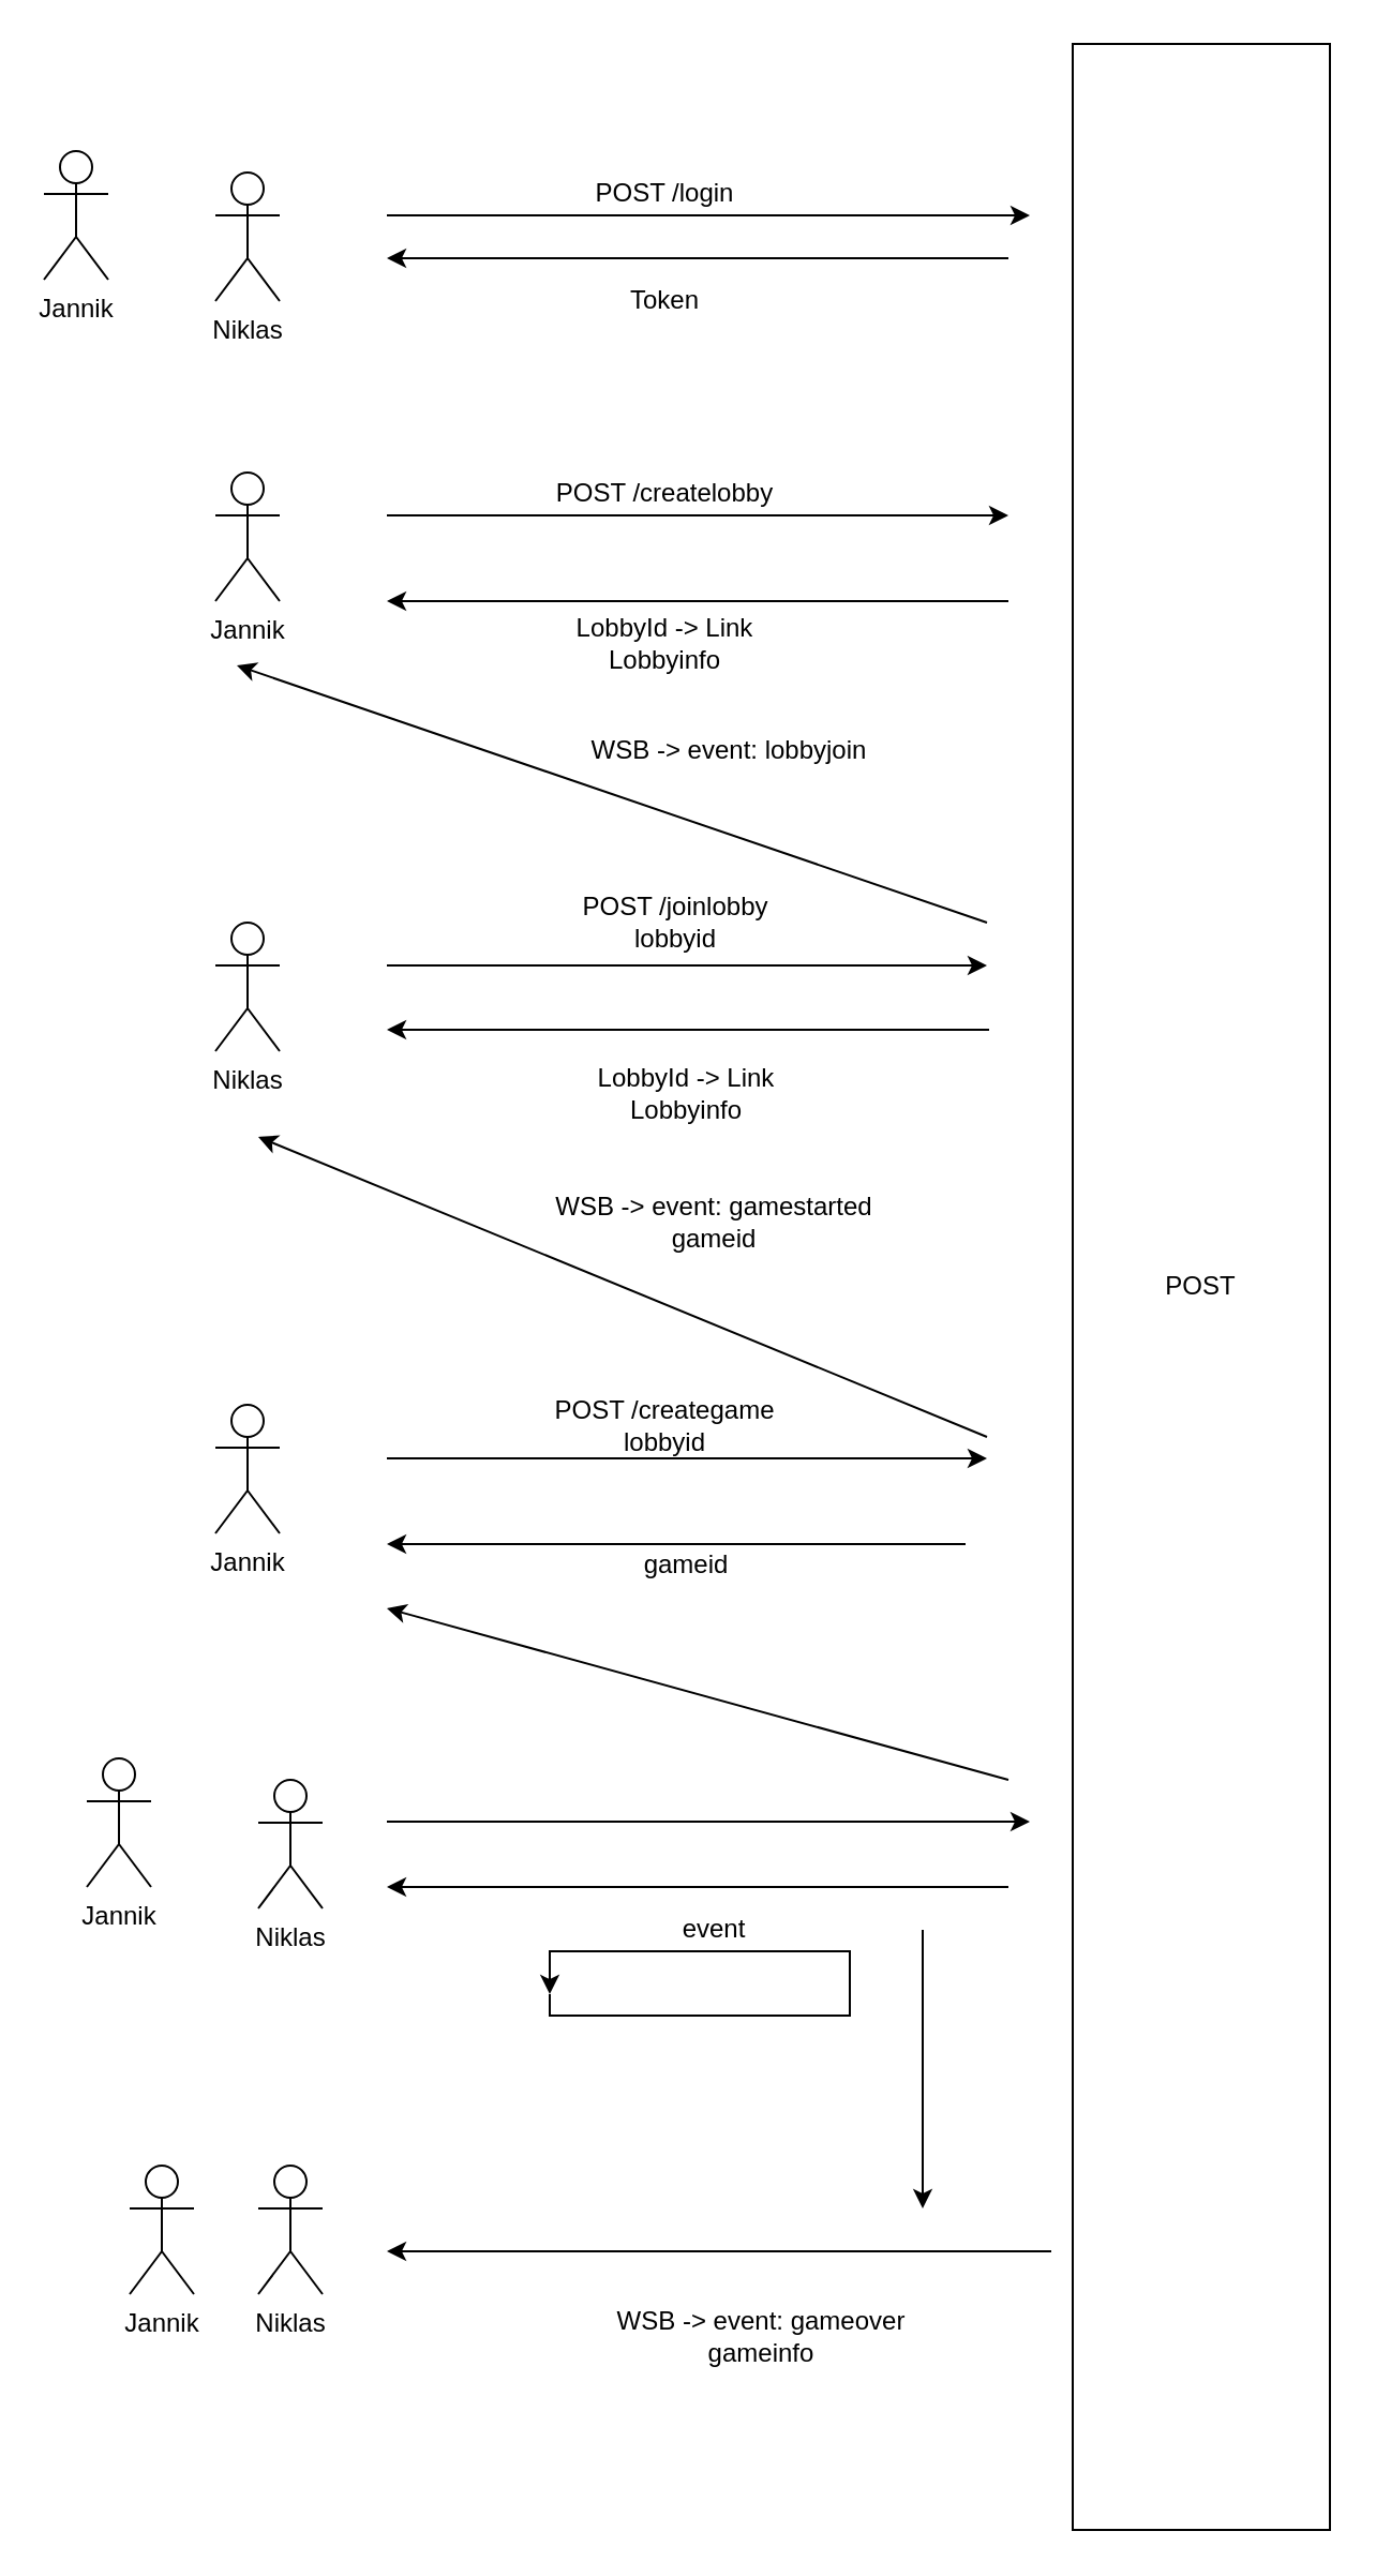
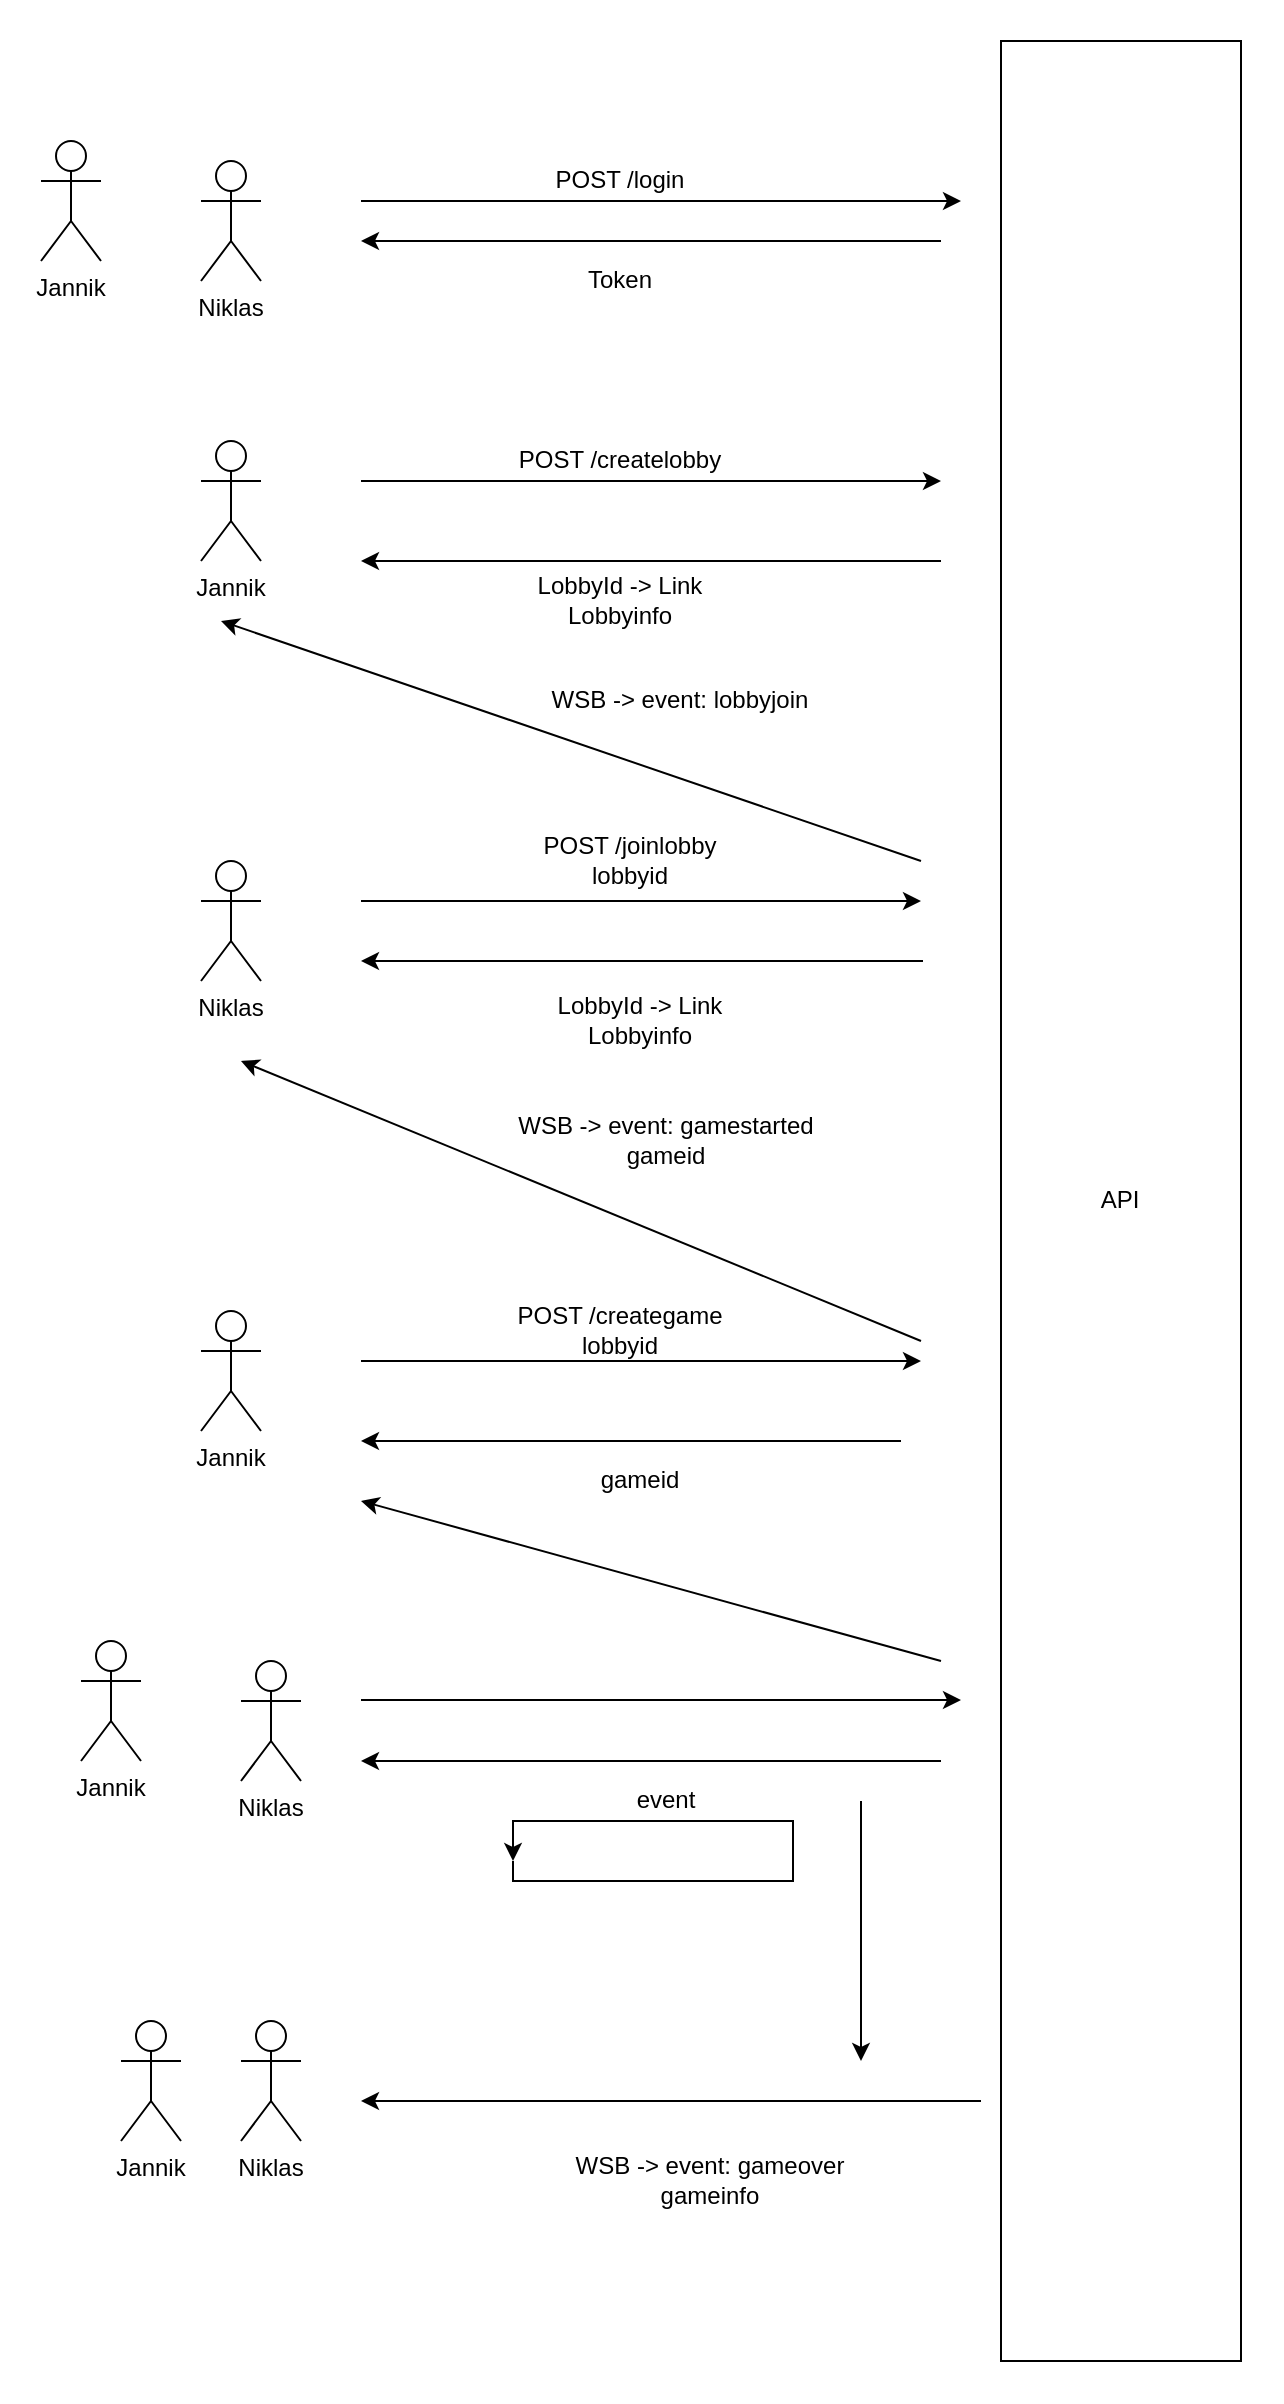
- <mxCell id="4" value="POST" style="rounded=0;whiteSpace=wrap;html=1;" vertex="1" parent="1"><mxGeometry x="500" y="20" width="120" height="1160" as="geometry" /></mxCell>
+ <mxCell id="4" value="API" style="rounded=0;whiteSpace=wrap;html=1;" vertex="1" parent="1"><mxGeometry x="500" y="20" width="120" height="1160" as="geometry" /></mxCell>
- <mxCell id="33" value="gameid" style="text;html=1;strokeColor=none;fillColor=none;align=center;verticalAlign=middle;whiteSpace=wrap;rounded=0;" vertex="1" parent="1"><mxGeometry x="300" y="720" width="40" height="20" as="geometry" /></mxCell>
+ <mxCell id="33" value="gameid" style="text;html=1;strokeColor=none;fillColor=none;align=center;verticalAlign=middle;whiteSpace=wrap;rounded=0;" vertex="1" parent="1"><mxGeometry x="300" y="730" width="40" height="20" as="geometry" /></mxCell>
